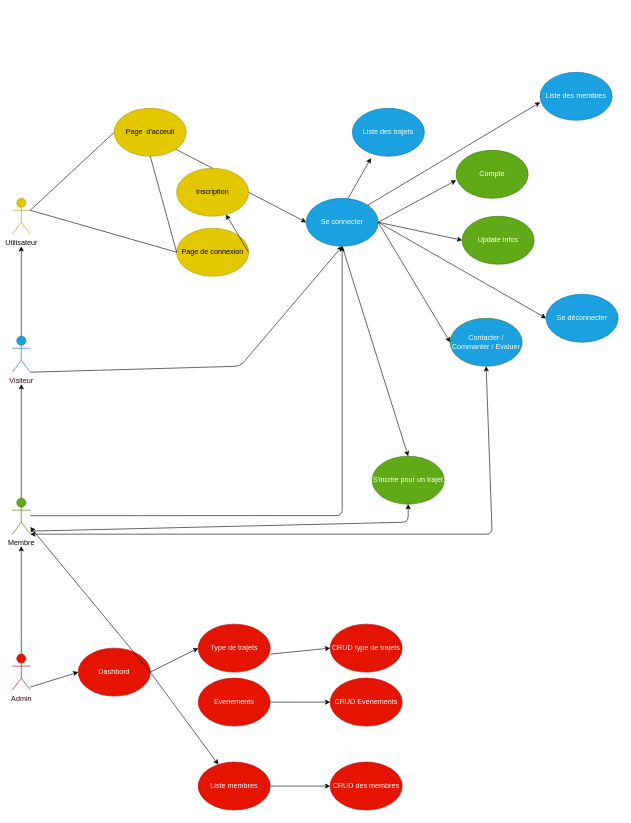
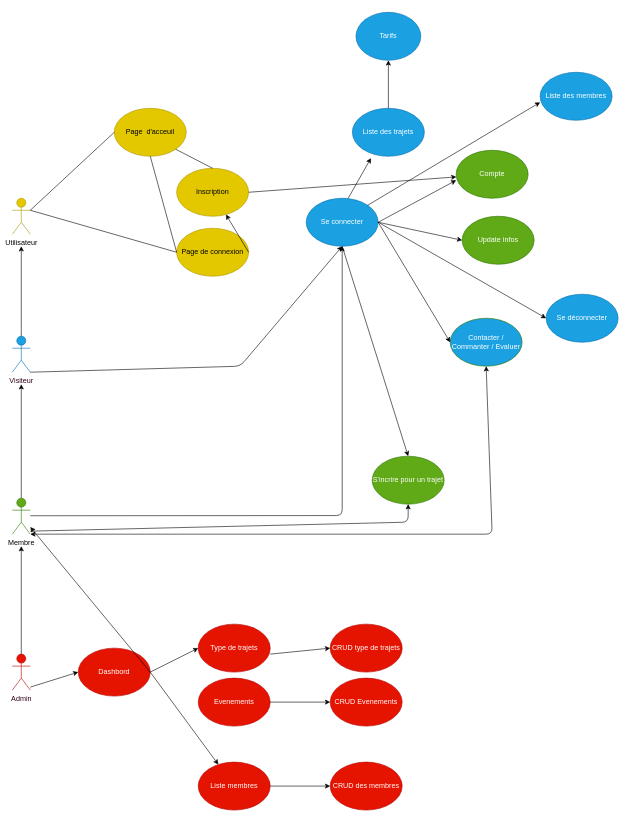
+ <mxCell id="27" value="&lt;div&gt;Tarifs&lt;/div&gt;" style="ellipse;whiteSpace=wrap;html=1;fillColor=#1ba1e2;strokeColor=#006EAF;fontColor=#ffffff;" parent="1" vertex="1"><mxGeometry x="593" y="20" width="108" height="80" as="geometry" /></mxCell>
+ <mxCell id="47" value="" style="endArrow=classic;html=1;exitX=0.5;exitY=0;exitDx=0;exitDy=0;entryX=0.5;entryY=1;entryDx=0;entryDy=0;" parent="1" source="11" target="27" edge="1"><mxGeometry width="50" height="50" relative="1" as="geometry"><mxPoint x="810" as="sourcePoint" y="330" /><mxPoint x="860" y="280" as="targetPoint" /></mxGeometry></mxCell>
- <mxCell id="14" value="" style="endArrow=classic;html=1;entryX=0;entryY=0.5;entryDx=0;entryDy=0;exitX=1;exitY=0.5;exitDx=0;exitDy=0;" parent="1" source="10" target="13" edge="1"><mxGeometry width="50" height="50" relative="1" as="geometry"><mxPoint x="310" as="sourcePoint" y="330" /><mxPoint x="360" y="280" as="targetPoint" /></mxGeometry></mxCell>
+ <mxCell id="14" value="" style="endArrow=classic;html=1;exitX=1;exitY=0.5;exitDx=0;exitDy=0;" parent="1" source="10" target="17" edge="1"><mxGeometry width="50" height="50" relative="1" as="geometry"><mxPoint x="310" as="sourcePoint" y="330" /><mxPoint x="360" y="280" as="targetPoint" /></mxGeometry></mxCell>
